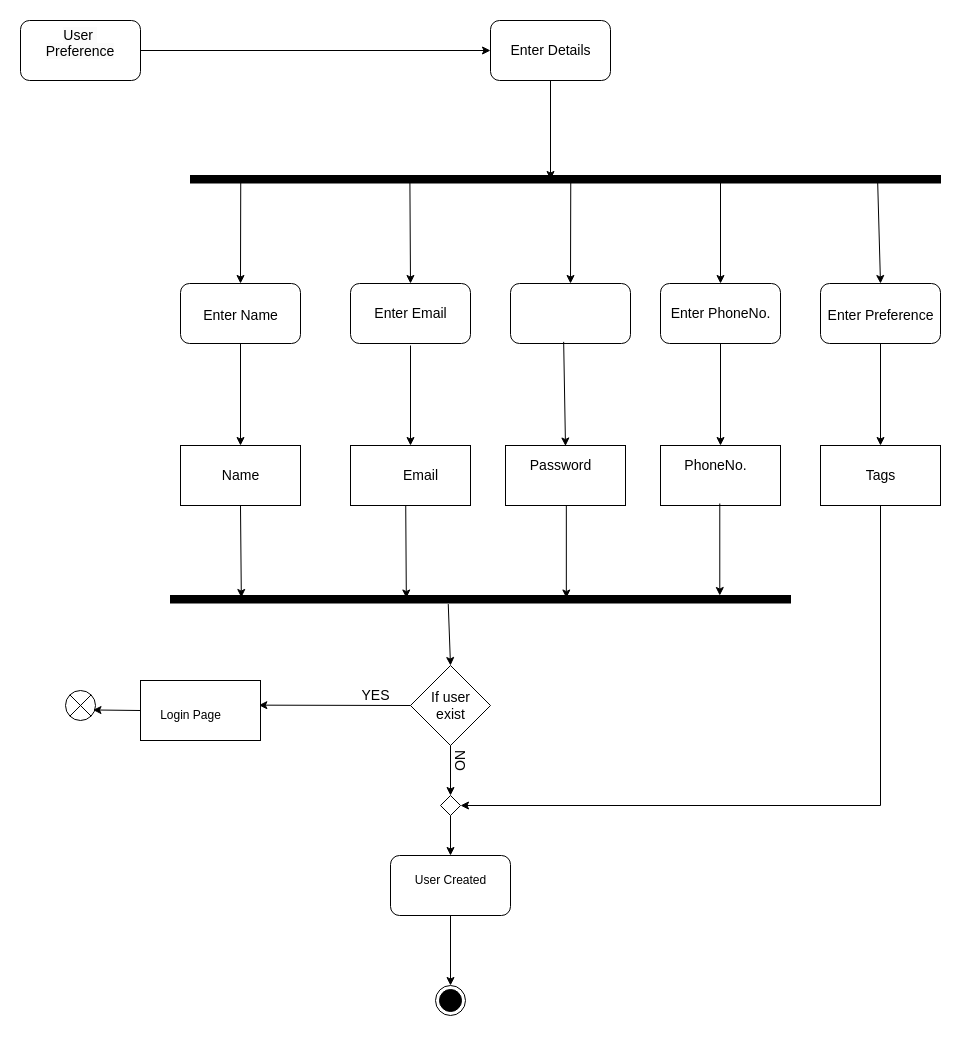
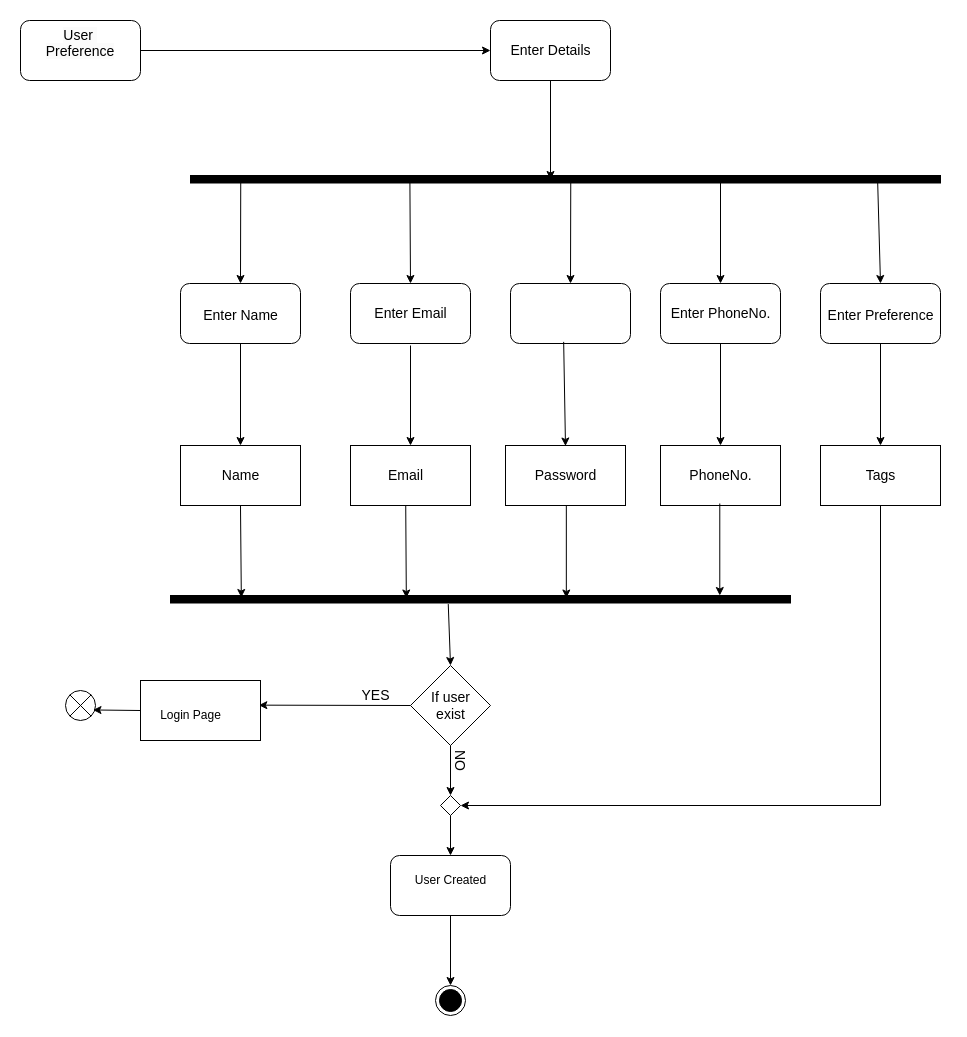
- <mxCell id="34" value="&lt;font style=&quot;font-size: 14px;&quot;&gt;Password&lt;/font&gt;" style="text;html=1;align=center;verticalAlign=middle;resizable=0;points=[];autosize=1;strokeColor=none;fillColor=none;" vertex="1" parent="1"><mxGeometry x="520" y="450" width="80" height="30" as="geometry" /></mxCell>
+ <mxCell id="34" value="&lt;font style=&quot;font-size: 14px;&quot;&gt;Password&lt;/font&gt;" style="text;html=1;align=center;verticalAlign=middle;resizable=0;points=[];autosize=1;strokeColor=none;fillColor=none;" vertex="1" parent="1"><mxGeometry x="525" y="460" width="80" height="30" as="geometry" /></mxCell>
- <mxCell id="35" value="&lt;font style=&quot;font-size: 14px;&quot;&gt;PhoneNo.&lt;/font&gt;" style="text;html=1;align=center;verticalAlign=middle;resizable=0;points=[];autosize=1;strokeColor=none;fillColor=none;" vertex="1" parent="1"><mxGeometry x="670" y="450" width="90" height="30" as="geometry" /></mxCell>
+ <mxCell id="35" value="&lt;font style=&quot;font-size: 14px;&quot;&gt;PhoneNo.&lt;/font&gt;" style="text;html=1;align=center;verticalAlign=middle;resizable=0;points=[];autosize=1;strokeColor=none;fillColor=none;" vertex="1" parent="1"><mxGeometry x="675" y="460" width="90" height="30" as="geometry" /></mxCell>
- <mxCell id="33" value="&lt;font style=&quot;font-size: 14px;&quot;&gt;Email&lt;/font&gt;" style="text;html=1;align=center;verticalAlign=middle;resizable=0;points=[];autosize=1;strokeColor=none;fillColor=none;" vertex="1" parent="1"><mxGeometry x="390" y="460" width="60" height="30" as="geometry" /></mxCell>
+ <mxCell id="33" value="&lt;font style=&quot;font-size: 14px;&quot;&gt;Email&lt;/font&gt;" style="text;html=1;align=center;verticalAlign=middle;resizable=0;points=[];autosize=1;strokeColor=none;fillColor=none;" vertex="1" parent="1"><mxGeometry x="375" y="460" width="60" height="30" as="geometry" /></mxCell>
